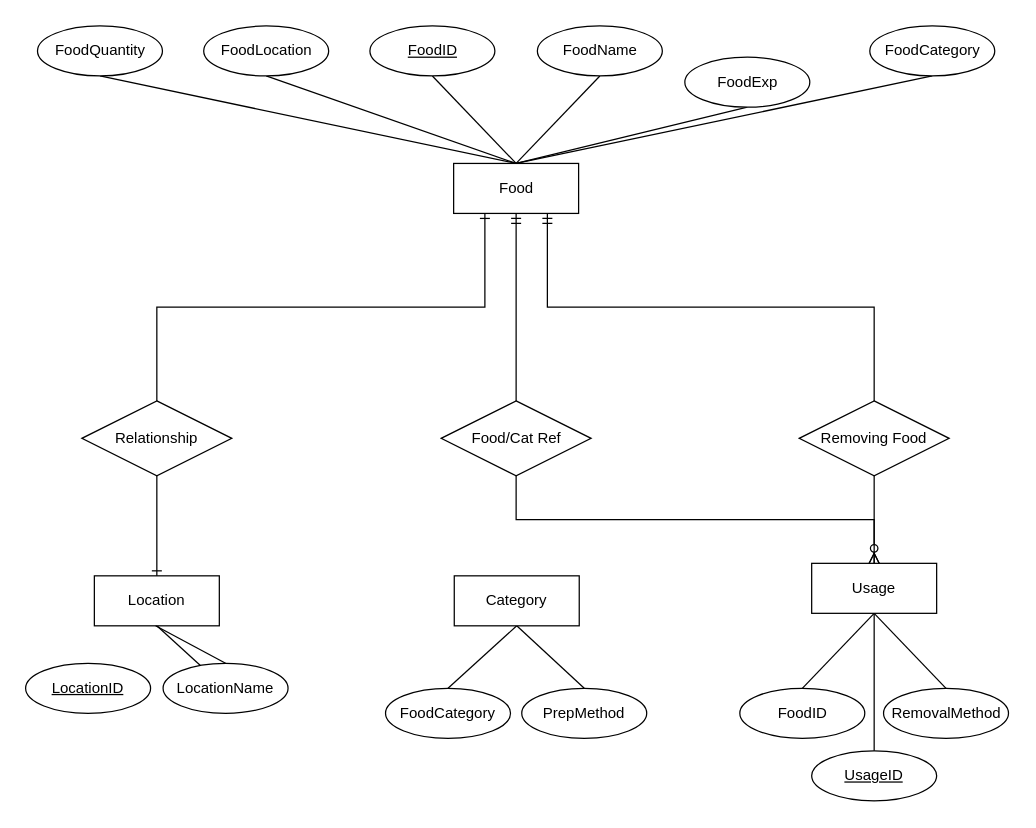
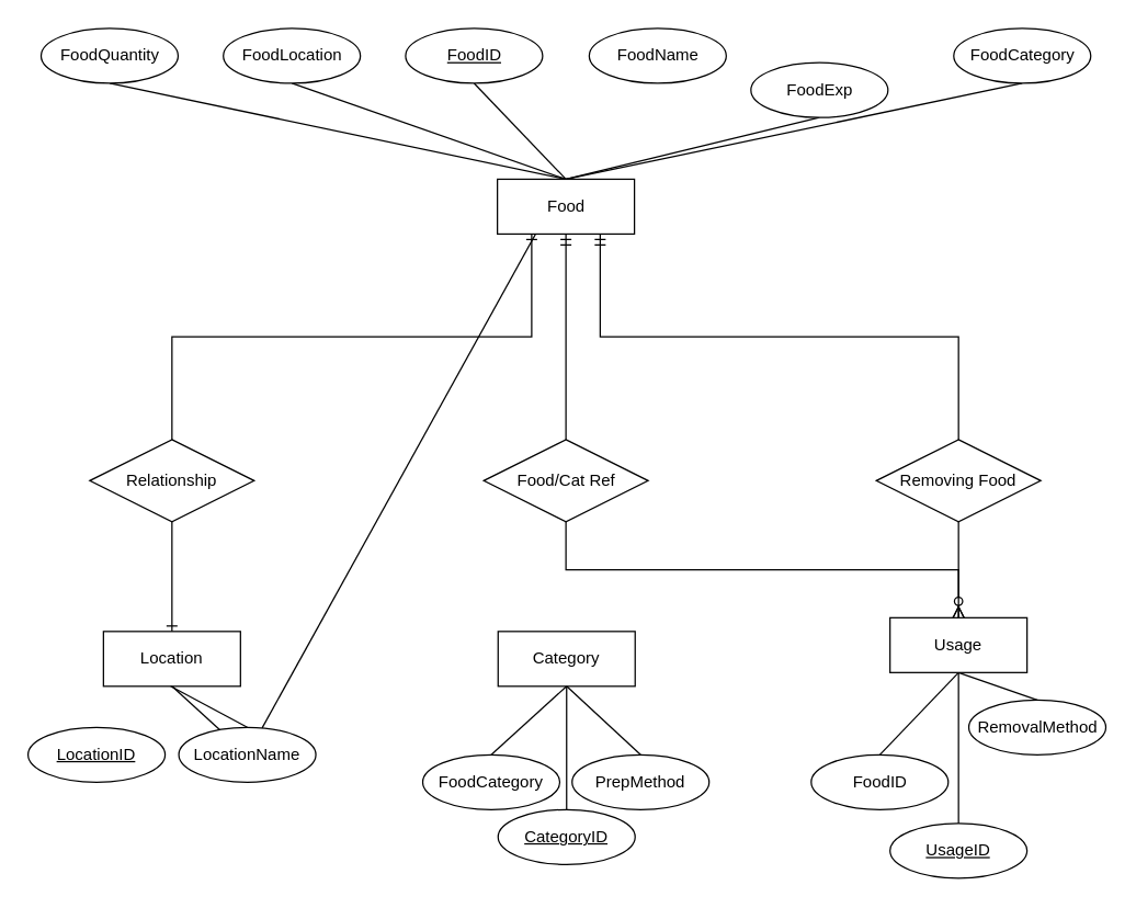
- <mxCell id="4" style="rounded=0;orthogonalLoop=1;jettySize=auto;html=1;exitX=0.5;exitY=0;exitDx=0;exitDy=0;entryX=0.5;entryY=1;entryDx=0;entryDy=0;endArrow=none;endFill=0;" parent="1" source="7" target="17" edge="1"><mxGeometry relative="1" as="geometry" /></mxCell>
+ <mxCell id="4" style="rounded=0;orthogonalLoop=1;jettySize=auto;html=1;exitX=0.5;exitY=0;exitDx=0;exitDy=0;endArrow=none;endFill=0;" parent="1" source="7" target="38" edge="1"><mxGeometry relative="1" as="geometry" /></mxCell>
+ <mxCell id="33" style="rounded=0;orthogonalLoop=1;jettySize=auto;html=1;exitX=0.5;exitY=0;exitDx=0;exitDy=0;endArrow=none;endFill=0;" parent="1" source="34" target="14" edge="1"><mxGeometry relative="1" as="geometry" /></mxCell>
- <mxCell id="19" value="RemovalMethod" style="ellipse;whiteSpace=wrap;html=1;align=center;" parent="1" vertex="1"><mxGeometry x="706.5" y="550" width="100" height="40" as="geometry" /></mxCell>
+ <mxCell id="19" value="RemovalMethod" style="ellipse;whiteSpace=wrap;html=1;align=center;" parent="1" vertex="1"><mxGeometry x="706.5" y="510" width="100" height="40" as="geometry" /></mxCell>
+ <mxCell id="34" value="CategoryID" style="ellipse;whiteSpace=wrap;html=1;align=center;fontStyle=4;" parent="1" vertex="1"><mxGeometry x="363" y="590" width="100" height="40" as="geometry" /></mxCell>
